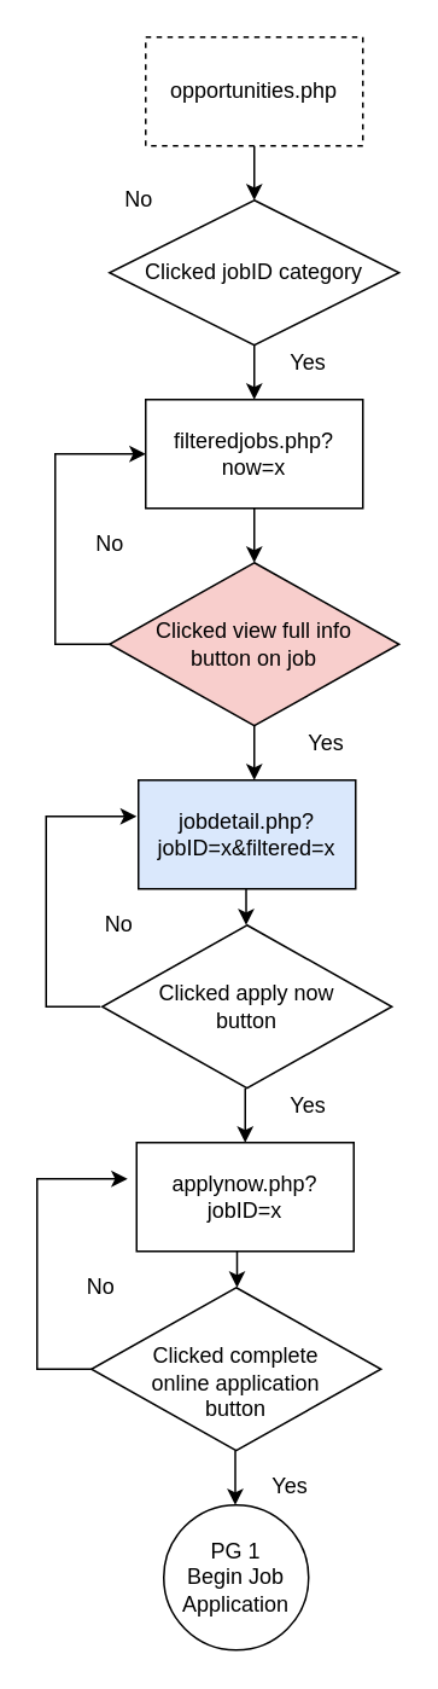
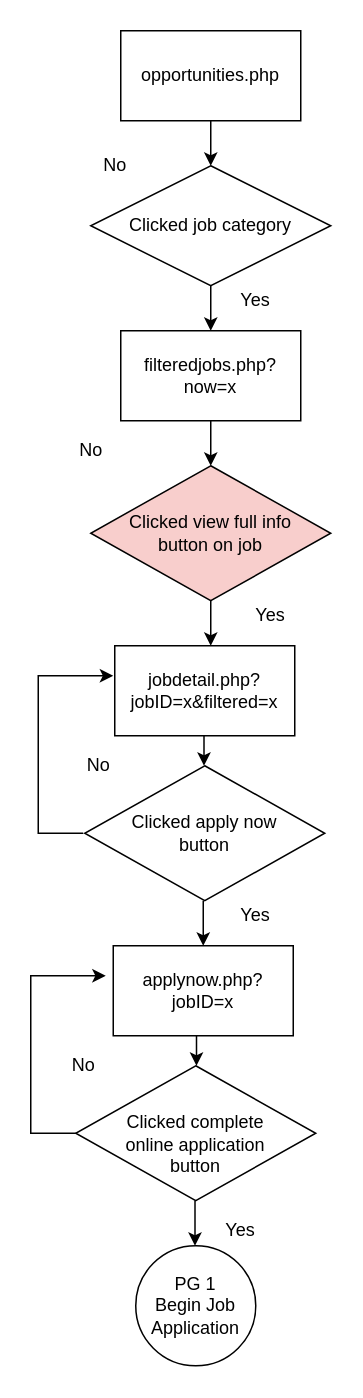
- <mxCell id="2" value="opportunities.php" style="rounded=0;whiteSpace=wrap;html=1;dashed=1;" vertex="1" parent="1"><mxGeometry x="80" y="20" width="120" height="60" as="geometry" /></mxCell>
+ <mxCell id="2" value="opportunities.php" style="rounded=0;whiteSpace=wrap;html=1;" vertex="1" parent="1"><mxGeometry x="80" y="20" width="120" height="60" as="geometry" /></mxCell>
- <mxCell id="5" value="Clicked jobID category" style="rhombus;whiteSpace=wrap;html=1;" vertex="1" parent="1"><mxGeometry x="60" y="110" width="160" height="80" as="geometry" /></mxCell>
+ <mxCell id="5" value="Clicked job category" style="rhombus;whiteSpace=wrap;html=1;" vertex="1" parent="1"><mxGeometry x="60" y="110" width="160" height="80" as="geometry" /></mxCell>
- <mxCell id="13" style="edgeStyle=orthogonalEdgeStyle;rounded=0;orthogonalLoop=1;jettySize=auto;html=1;exitX=0;exitY=0.5;exitDx=0;exitDy=0;entryX=0;entryY=0.5;entryDx=0;entryDy=0;" edge="1" parent="1" source="9" target="4"><mxGeometry relative="1" as="geometry"><mxPoint x="-15" y="260" as="targetPoint" /><mxPoint x="-35" y="360" as="sourcePoint" /><Array as="points"><mxPoint x="30" y="355" /><mxPoint x="30" y="250" /></Array></mxGeometry></mxCell>
- <mxCell id="15" value="jobdetail.php?jobID=x&amp;amp;filtered=x" style="rounded=0;whiteSpace=wrap;html=1;fillColor=#dae8fc;" vertex="1" parent="1"><mxGeometry x="76" y="430" width="120" height="60" as="geometry" /></mxCell>
+ <mxCell id="15" value="jobdetail.php?jobID=x&amp;amp;filtered=x" style="rounded=0;whiteSpace=wrap;html=1;" vertex="1" parent="1"><mxGeometry x="76" y="430" width="120" height="60" as="geometry" /></mxCell>
